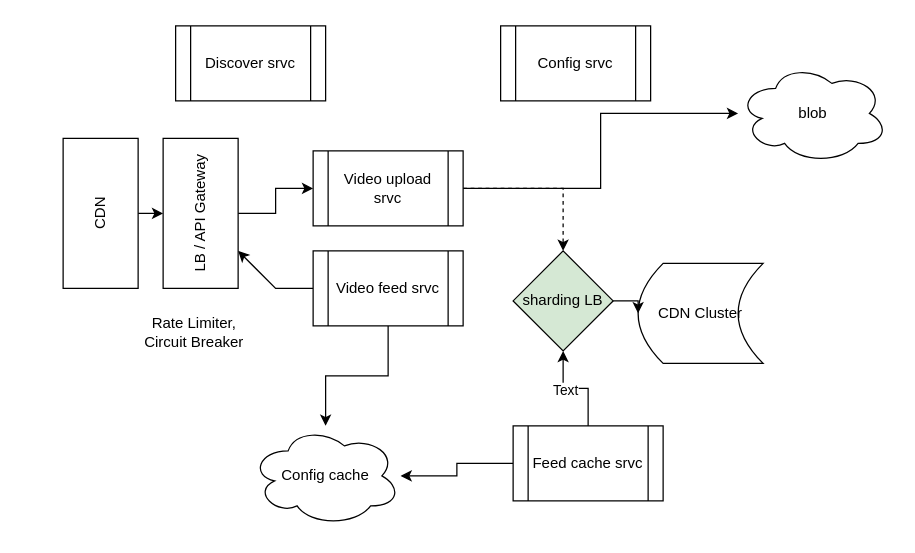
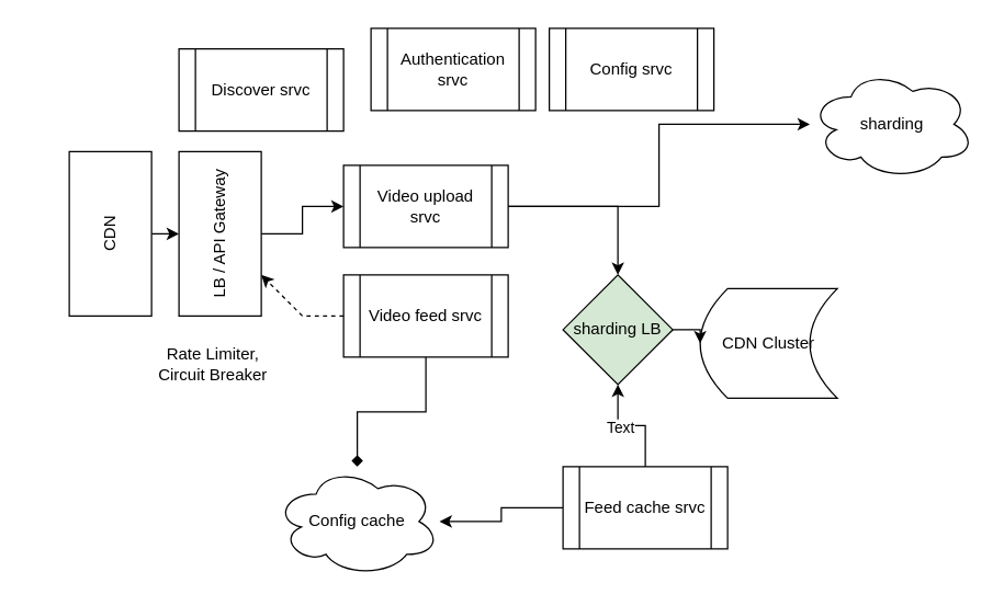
- <mxCell id="4" value="Discover srvc" style="shape=process;whiteSpace=wrap;html=1;backgroundOutline=1;" vertex="1" parent="1"><mxGeometry x="140" y="20" width="120" height="60" as="geometry" /></mxCell>
+ <mxCell id="4" value="Discover srvc" style="shape=process;whiteSpace=wrap;html=1;backgroundOutline=1;" vertex="1" parent="1"><mxGeometry x="130" y="35" width="120" height="60" as="geometry" /></mxCell>
+ <mxCell id="9" value="Authentication srvc" style="shape=process;whiteSpace=wrap;html=1;backgroundOutline=1;" vertex="1" parent="1"><mxGeometry x="270" y="20" width="120" height="60" as="geometry" /></mxCell>
- <mxCell id="13" value="blob" style="ellipse;shape=cloud;whiteSpace=wrap;html=1;" vertex="1" parent="1"><mxGeometry x="590" y="50" width="120" height="80" as="geometry" /></mxCell>
+ <mxCell id="13" value="sharding" style="ellipse;shape=cloud;whiteSpace=wrap;html=1;" vertex="1" parent="1"><mxGeometry x="590" y="50" width="120" height="80" as="geometry" /></mxCell>
- <mxCell id="7" style="edgeStyle=orthogonalEdgeStyle;rounded=0;orthogonalLoop=1;jettySize=auto;html=1;dashed=1;" edge="1" parent="1" source="8" target="24"><mxGeometry relative="1" as="geometry" /></mxCell>
+ <mxCell id="7" style="edgeStyle=orthogonalEdgeStyle;rounded=0;orthogonalLoop=1;jettySize=auto;html=1;" edge="1" parent="1" source="8" target="24"><mxGeometry relative="1" as="geometry" /></mxCell>
- <mxCell id="15" style="edgeStyle=orthogonalEdgeStyle;rounded=0;orthogonalLoop=1;jettySize=auto;html=1;" edge="1" parent="1" source="16" target="3"><mxGeometry relative="1" as="geometry"><Array as="points"><mxPoint x="220" y="230" /></Array></mxGeometry></mxCell>
+ <mxCell id="15" style="edgeStyle=orthogonalEdgeStyle;rounded=0;orthogonalLoop=1;jettySize=auto;html=1;dashed=1;" edge="1" parent="1" source="16" target="3"><mxGeometry relative="1" as="geometry"><Array as="points"><mxPoint x="220" y="230" /></Array></mxGeometry></mxCell>
- <mxCell id="14" value="" style="edgeStyle=orthogonalEdgeStyle;rounded=0;orthogonalLoop=1;jettySize=auto;html=1;" edge="1" parent="1" source="16" target="17"><mxGeometry relative="1" as="geometry" /></mxCell>
+ <mxCell id="14" value="" style="edgeStyle=orthogonalEdgeStyle;rounded=0;orthogonalLoop=1;jettySize=auto;html=1;endArrow=diamond;" edge="1" parent="1" source="16" target="17"><mxGeometry relative="1" as="geometry" /></mxCell>
